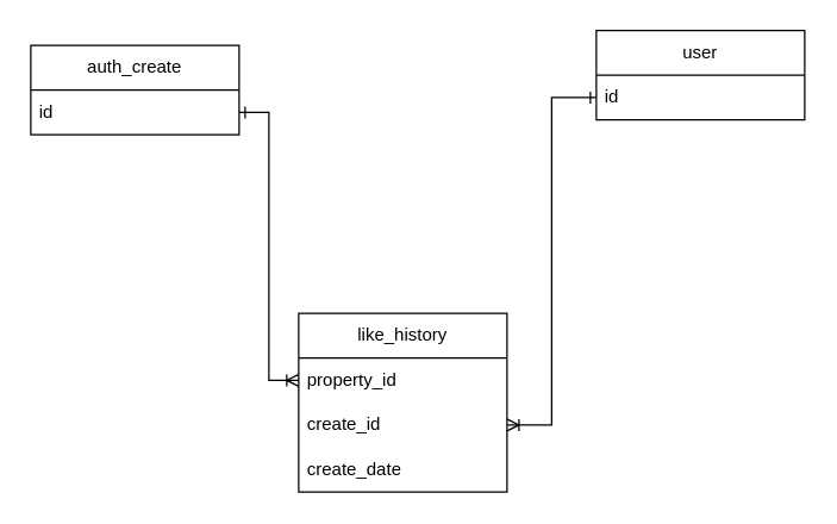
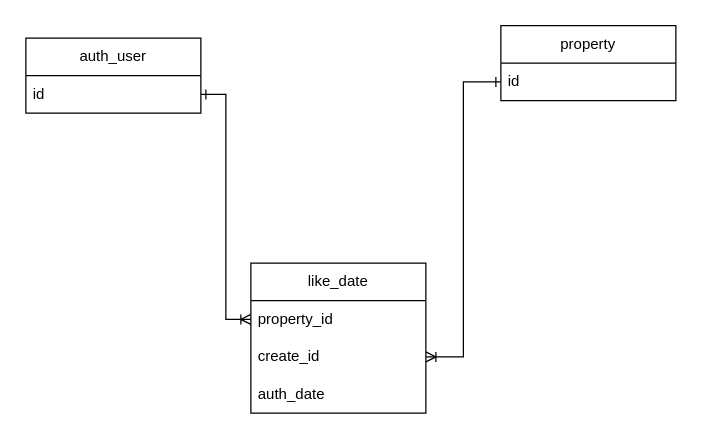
- <mxCell id="4" value="user" style="swimlane;fontStyle=0;childLayout=stackLayout;horizontal=1;startSize=30;horizontalStack=0;resizeParent=1;resizeParentMax=0;resizeLast=0;collapsible=1;marginBottom=0;whiteSpace=wrap;html=1;" vertex="1" parent="1"><mxGeometry x="400" y="20" width="140" height="60" as="geometry" /></mxCell>
+ <mxCell id="4" value="property" style="swimlane;fontStyle=0;childLayout=stackLayout;horizontal=1;startSize=30;horizontalStack=0;resizeParent=1;resizeParentMax=0;resizeLast=0;collapsible=1;marginBottom=0;whiteSpace=wrap;html=1;" vertex="1" parent="1"><mxGeometry x="400" y="20" width="140" height="60" as="geometry" /></mxCell>
- <mxCell id="2" value="auth_create" style="swimlane;fontStyle=0;childLayout=stackLayout;horizontal=1;startSize=30;horizontalStack=0;resizeParent=1;resizeParentMax=0;resizeLast=0;collapsible=1;marginBottom=0;whiteSpace=wrap;html=1;" vertex="1" parent="1"><mxGeometry x="20" y="30" width="140" height="60" as="geometry" /></mxCell>
+ <mxCell id="2" value="auth_user" style="swimlane;fontStyle=0;childLayout=stackLayout;horizontal=1;startSize=30;horizontalStack=0;resizeParent=1;resizeParentMax=0;resizeLast=0;collapsible=1;marginBottom=0;whiteSpace=wrap;html=1;" vertex="1" parent="1"><mxGeometry x="20" y="30" width="140" height="60" as="geometry" /></mxCell>
- <mxCell id="6" value="like_history" style="swimlane;fontStyle=0;childLayout=stackLayout;horizontal=1;startSize=30;horizontalStack=0;resizeParent=1;resizeParentMax=0;resizeLast=0;collapsible=1;marginBottom=0;whiteSpace=wrap;html=1;" vertex="1" parent="1"><mxGeometry x="200" y="210" width="140" height="120" as="geometry" /></mxCell>
+ <mxCell id="6" value="like_date" style="swimlane;fontStyle=0;childLayout=stackLayout;horizontal=1;startSize=30;horizontalStack=0;resizeParent=1;resizeParentMax=0;resizeLast=0;collapsible=1;marginBottom=0;whiteSpace=wrap;html=1;" vertex="1" parent="1"><mxGeometry x="200" y="210" width="140" height="120" as="geometry" /></mxCell>
- <mxCell id="9" value="create_date" style="text;strokeColor=none;fillColor=none;align=left;verticalAlign=middle;spacingLeft=4;spacingRight=4;overflow=hidden;points=[[0,0.5],[1,0.5]];portConstraint=eastwest;rotatable=0;whiteSpace=wrap;html=1;" vertex="1" parent="6"><mxGeometry y="90" width="140" height="30" as="geometry" /></mxCell>
+ <mxCell id="9" value="auth_date" style="text;strokeColor=none;fillColor=none;align=left;verticalAlign=middle;spacingLeft=4;spacingRight=4;overflow=hidden;points=[[0,0.5],[1,0.5]];portConstraint=eastwest;rotatable=0;whiteSpace=wrap;html=1;" vertex="1" parent="6"><mxGeometry y="90" width="140" height="30" as="geometry" /></mxCell>
